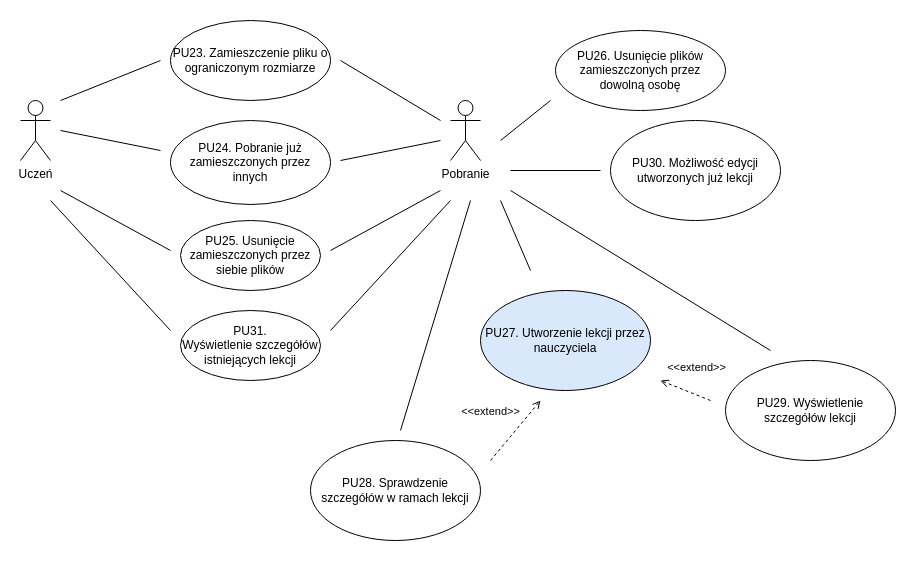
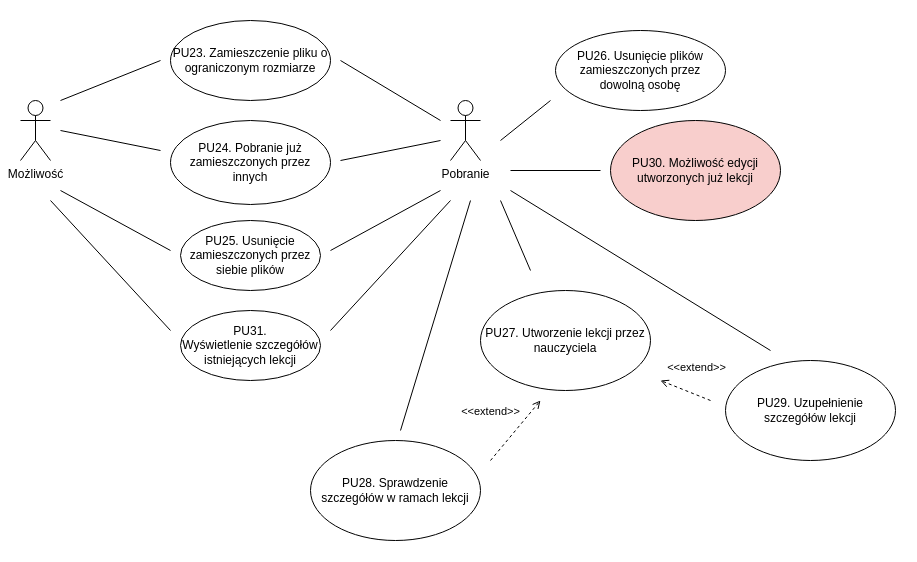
- <mxCell id="9" value="PU30. Możliwość edycji utworzonych już lekcji" style="ellipse;whiteSpace=wrap;html=1;" parent="1" vertex="1"><mxGeometry x="610" y="120" width="170" height="100" as="geometry" /></mxCell>
+ <mxCell id="9" value="PU30. Możliwość edycji utworzonych już lekcji" style="ellipse;whiteSpace=wrap;html=1;fillColor=#f8cecc;" parent="1" vertex="1"><mxGeometry x="610" y="120" width="170" height="100" as="geometry" /></mxCell>
- <mxCell id="3" value="Uczeń" style="shape=umlActor;html=1;verticalLabelPosition=bottom;verticalAlign=top;align=center;" parent="1" vertex="1"><mxGeometry x="20" y="100" width="30" height="60" as="geometry" /></mxCell>
+ <mxCell id="3" value="Możliwość" style="shape=umlActor;html=1;verticalLabelPosition=bottom;verticalAlign=top;align=center;" parent="1" vertex="1"><mxGeometry x="20" y="100" width="30" height="60" as="geometry" /></mxCell>
- <mxCell id="10" value="PU27. Utworzenie lekcji przez nauczyciela" style="ellipse;whiteSpace=wrap;html=1;fillColor=#dae8fc;" parent="1" vertex="1"><mxGeometry x="480" y="290" width="170" height="100" as="geometry" /></mxCell>
+ <mxCell id="10" value="PU27. Utworzenie lekcji przez nauczyciela" style="ellipse;whiteSpace=wrap;html=1;" parent="1" vertex="1"><mxGeometry x="480" y="290" width="170" height="100" as="geometry" /></mxCell>
- <mxCell id="15" value="PU29. Wyświetlenie szczegółów lekcji" style="ellipse;whiteSpace=wrap;html=1;" parent="1" vertex="1"><mxGeometry x="725" y="360" width="170" height="100" as="geometry" /></mxCell>
+ <mxCell id="15" value="PU29. Uzupełnienie szczegółów lekcji" style="ellipse;whiteSpace=wrap;html=1;" parent="1" vertex="1"><mxGeometry x="725" y="360" width="170" height="100" as="geometry" /></mxCell>
